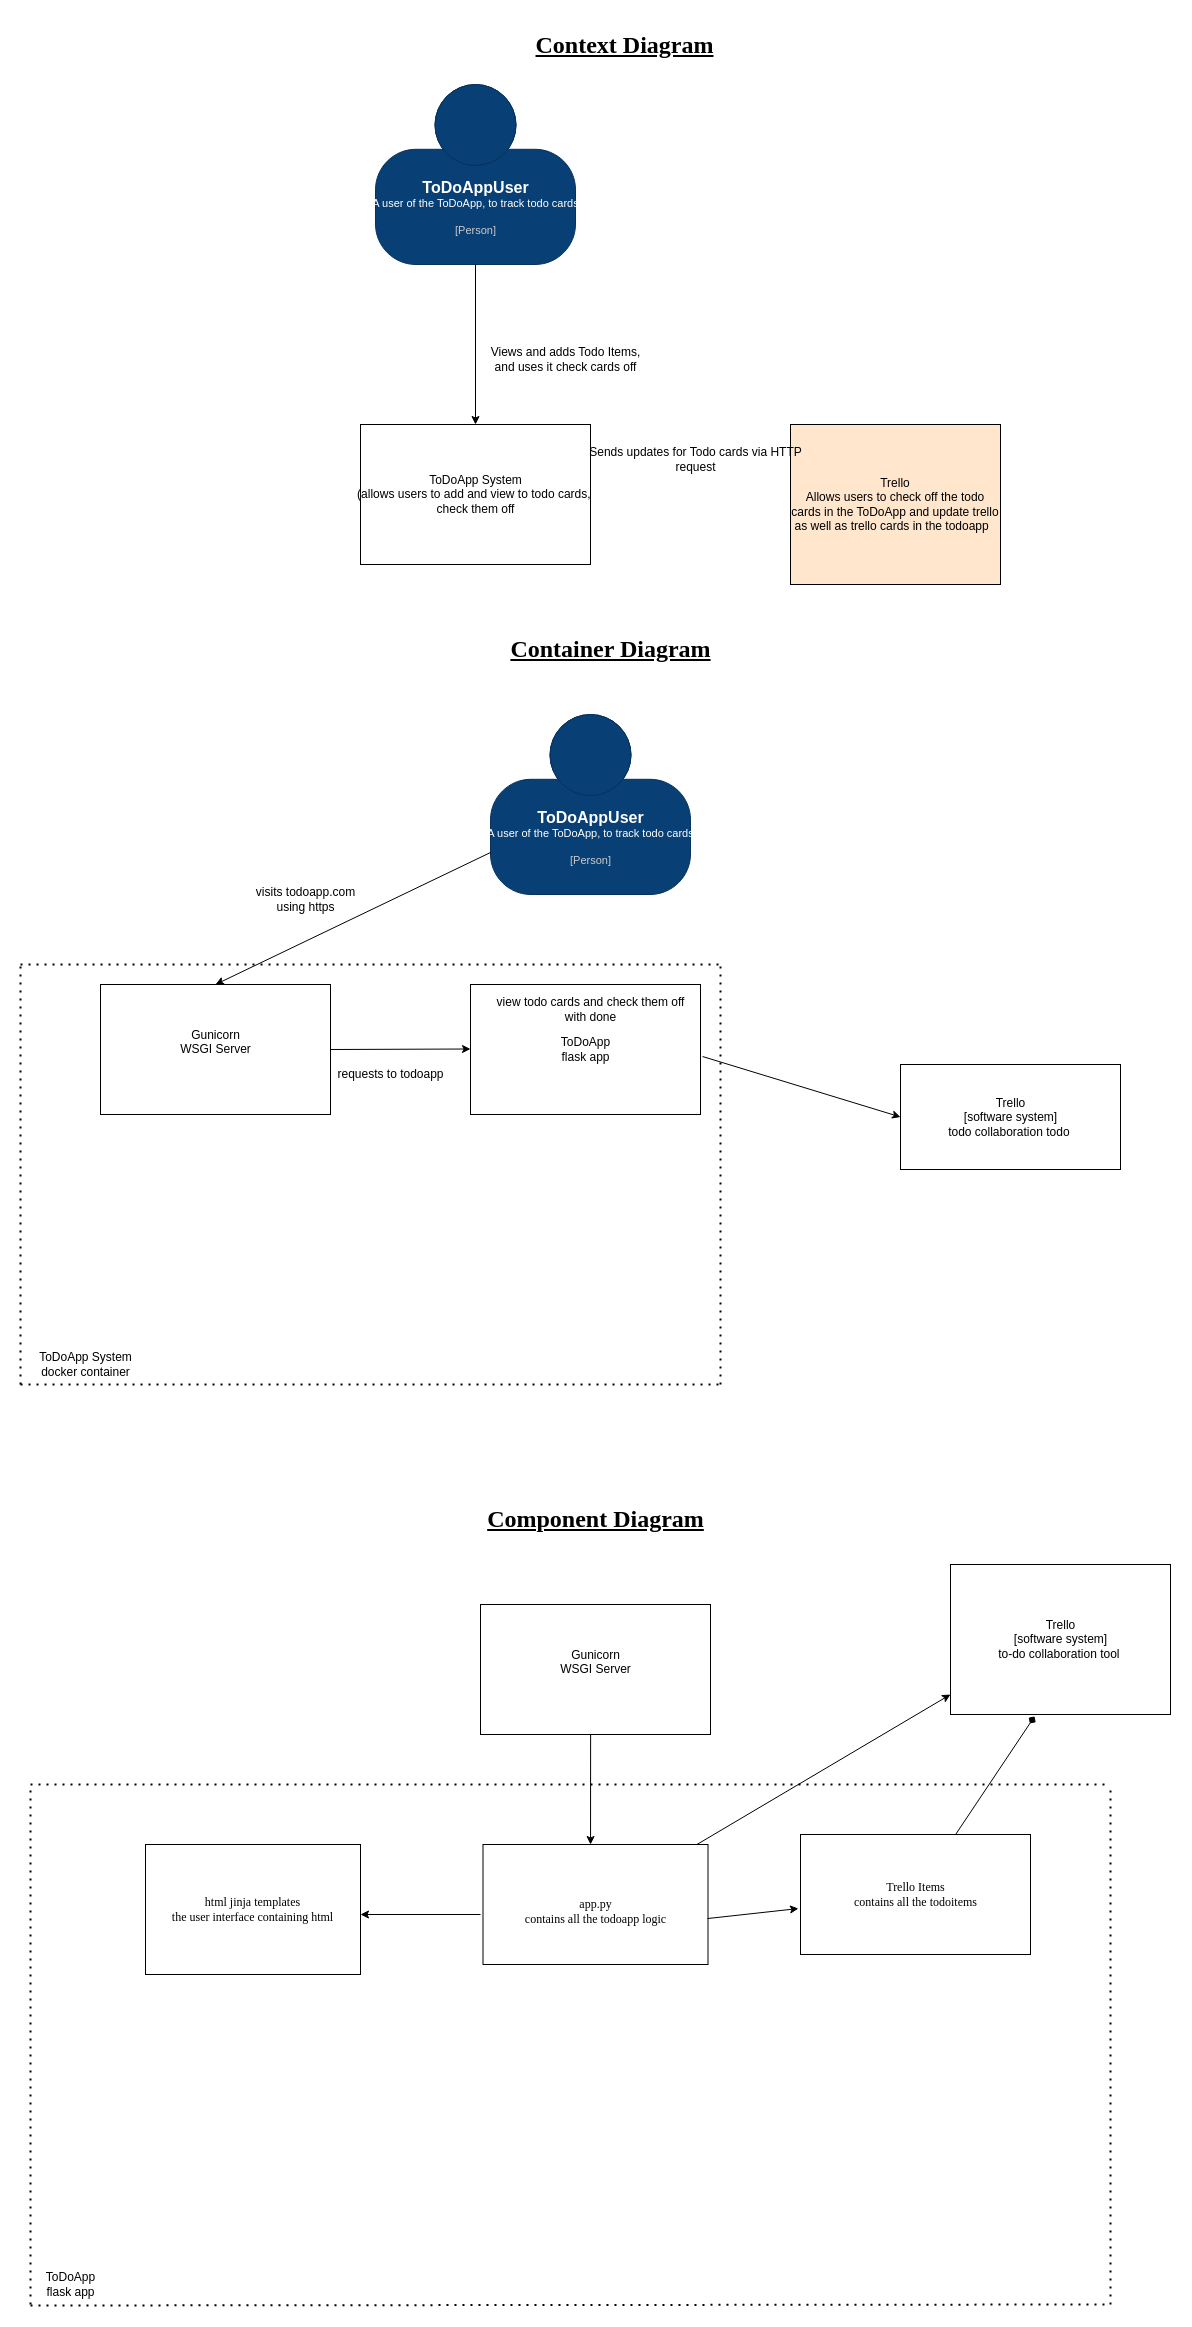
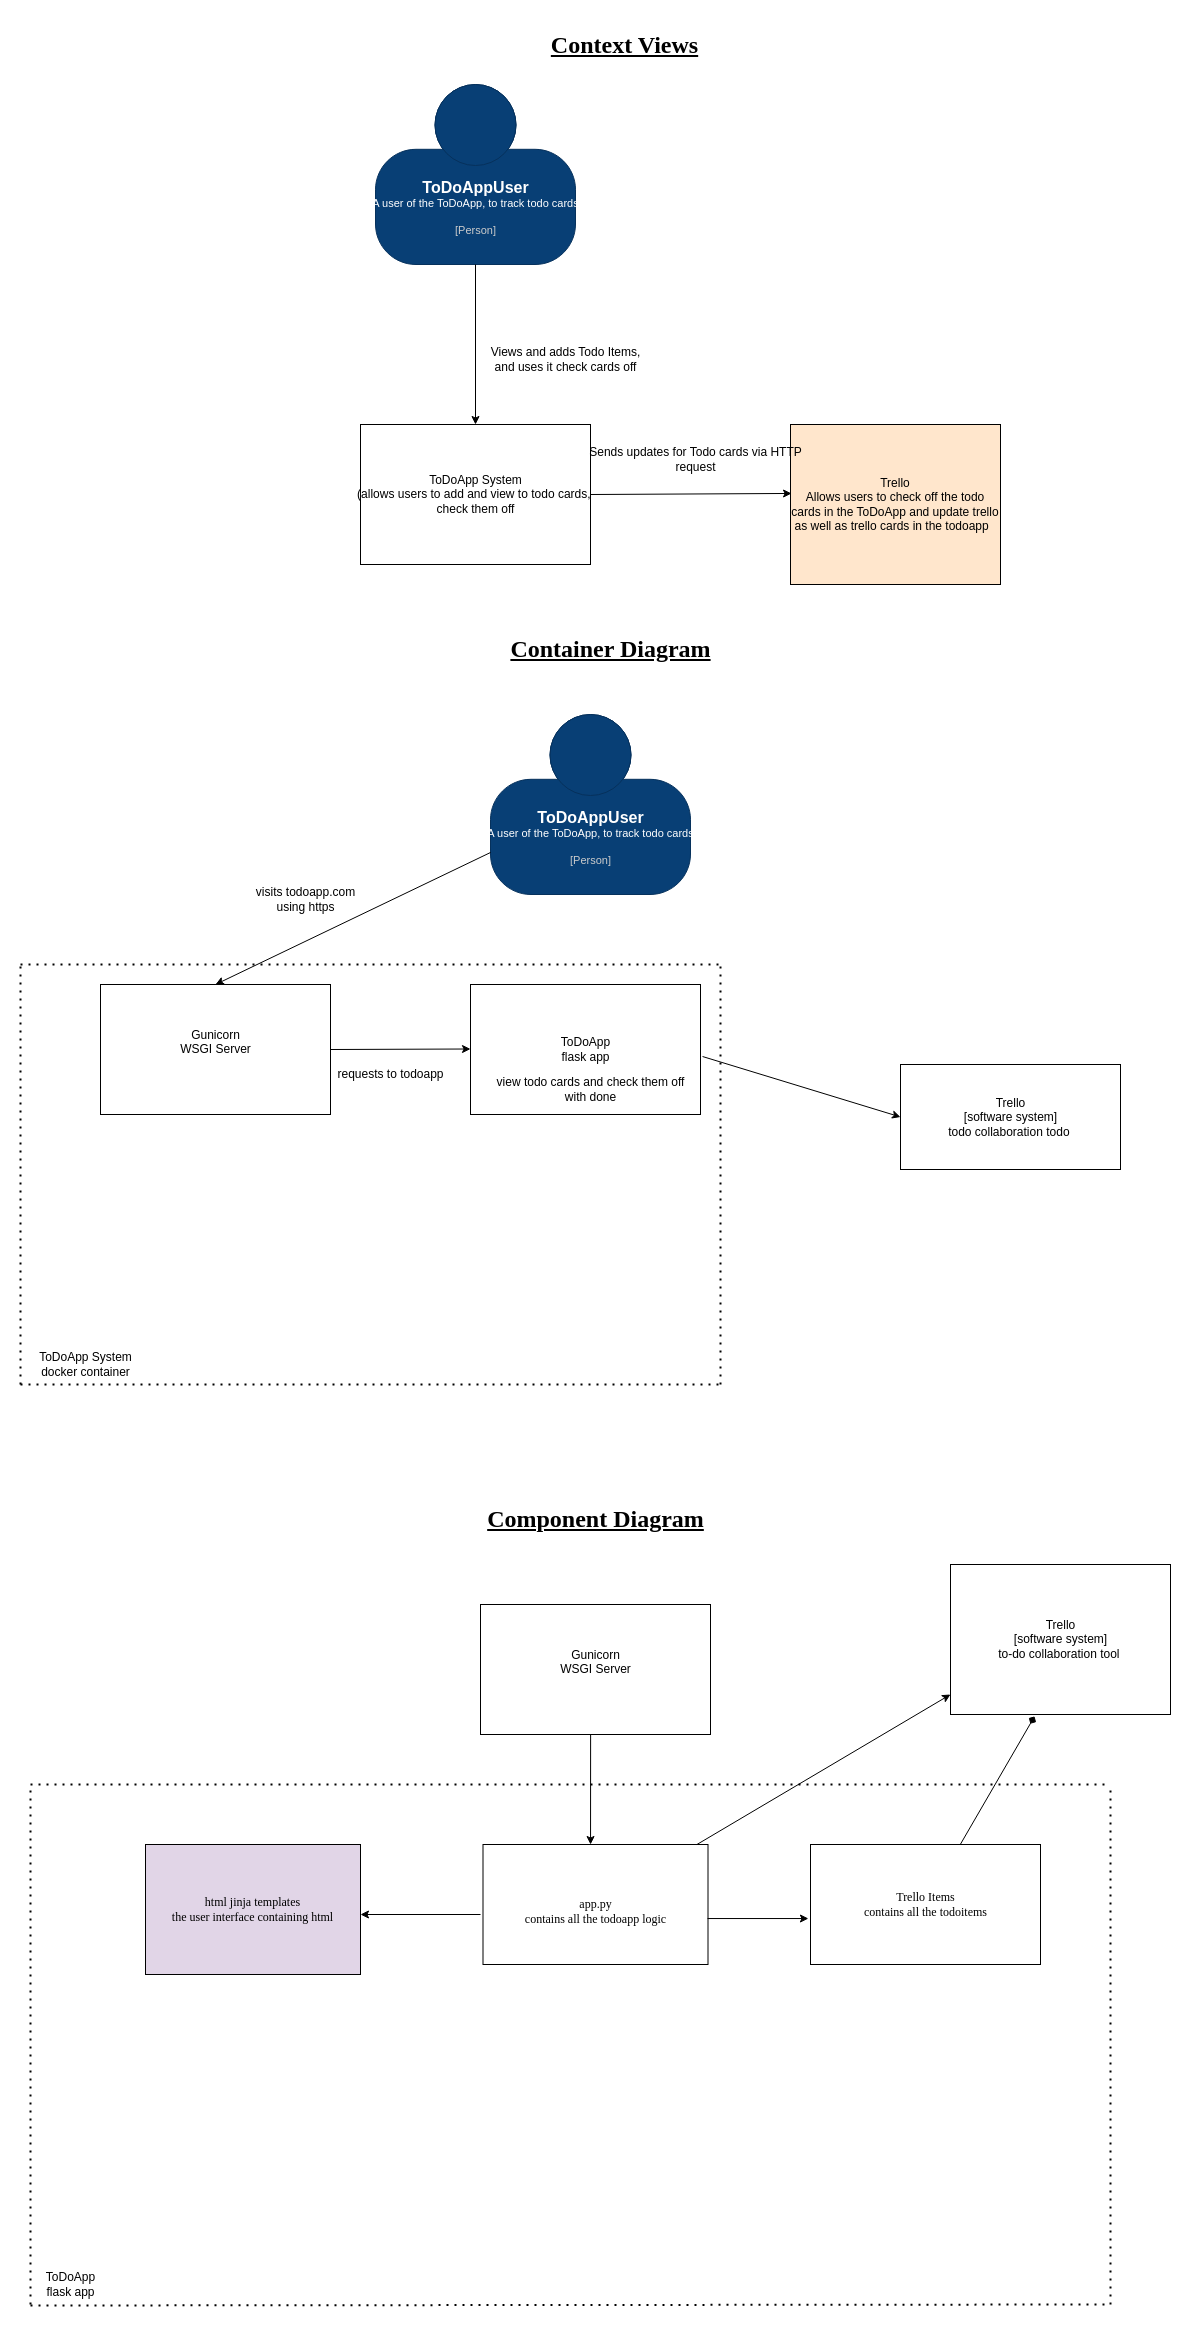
- <mxCell id="21" value="&lt;h1&gt;&lt;font face=&quot;Lucida Console&quot;&gt;&lt;u&gt;Context Diagram&lt;/u&gt;&lt;/font&gt;&lt;/h1&gt;" style="text;html=1;resizable=0;autosize=1;align=center;verticalAlign=middle;points=[];fillColor=none;strokeColor=none;rounded=0;" parent="1" vertex="1"><mxGeometry x="504" y="20" width="240" height="50" as="geometry" /></mxCell>
+ <mxCell id="21" value="&lt;h1&gt;&lt;font face=&quot;Lucida Console&quot;&gt;&lt;u&gt;Context Views&lt;/u&gt;&lt;/font&gt;&lt;/h1&gt;" style="text;html=1;resizable=0;autosize=1;align=center;verticalAlign=middle;points=[];fillColor=none;strokeColor=none;rounded=0;" parent="1" vertex="1"><mxGeometry x="504" y="20" width="240" height="50" as="geometry" /></mxCell>
+ <mxCell id="41" value="" style="endArrow=classic;html=1;rounded=0;exitX=1;exitY=0.5;exitDx=0;exitDy=0;entryX=0.005;entryY=0.431;entryDx=0;entryDy=0;entryPerimeter=0;" edge="1" parent="1" source="2" target="5"><mxGeometry width="50" height="50" relative="1" as="geometry"><mxPoint x="680" y="464" as="sourcePoint" /><mxPoint x="730" y="414" as="targetPoint" /></mxGeometry></mxCell>
- <mxCell id="13" value="view todo cards and check them off &lt;br&gt;with done" style="text;html=1;resizable=0;autosize=1;align=center;verticalAlign=middle;points=[];fillColor=none;strokeColor=none;rounded=0;" parent="1" vertex="1"><mxGeometry x="490" y="994" width="200" height="30" as="geometry" /></mxCell>
+ <mxCell id="13" value="view todo cards and check them off &lt;br&gt;with done" style="text;html=1;resizable=0;autosize=1;align=center;verticalAlign=middle;points=[];fillColor=none;strokeColor=none;rounded=0;" parent="1" vertex="1"><mxGeometry x="490" y="1074" width="200" height="30" as="geometry" /></mxCell>
- <mxCell id="29" value="Trello Items&lt;br&gt;contains all the todoitems" style="html=1;fontFamily=Lucida Console;" parent="1" vertex="1"><mxGeometry x="800" y="1834" width="230" height="120" as="geometry" /></mxCell>
+ <mxCell id="29" value="Trello Items&lt;br&gt;contains all the todoitems" style="html=1;fontFamily=Lucida Console;" parent="1" vertex="1"><mxGeometry x="810" y="1844" width="230" height="120" as="geometry" /></mxCell>
- <mxCell id="30" value="html jinja templates&lt;br&gt;the user interface containing html" style="rounded=0;whiteSpace=wrap;html=1;fontFamily=Lucida Console;" parent="1" vertex="1"><mxGeometry x="145" y="1844" width="215" height="130" as="geometry" /></mxCell>
+ <mxCell id="30" value="html jinja templates&lt;br&gt;the user interface containing html" style="rounded=0;whiteSpace=wrap;html=1;fontFamily=Lucida Console;fillColor=#e1d5e7;" parent="1" vertex="1"><mxGeometry x="145" y="1844" width="215" height="130" as="geometry" /></mxCell>
